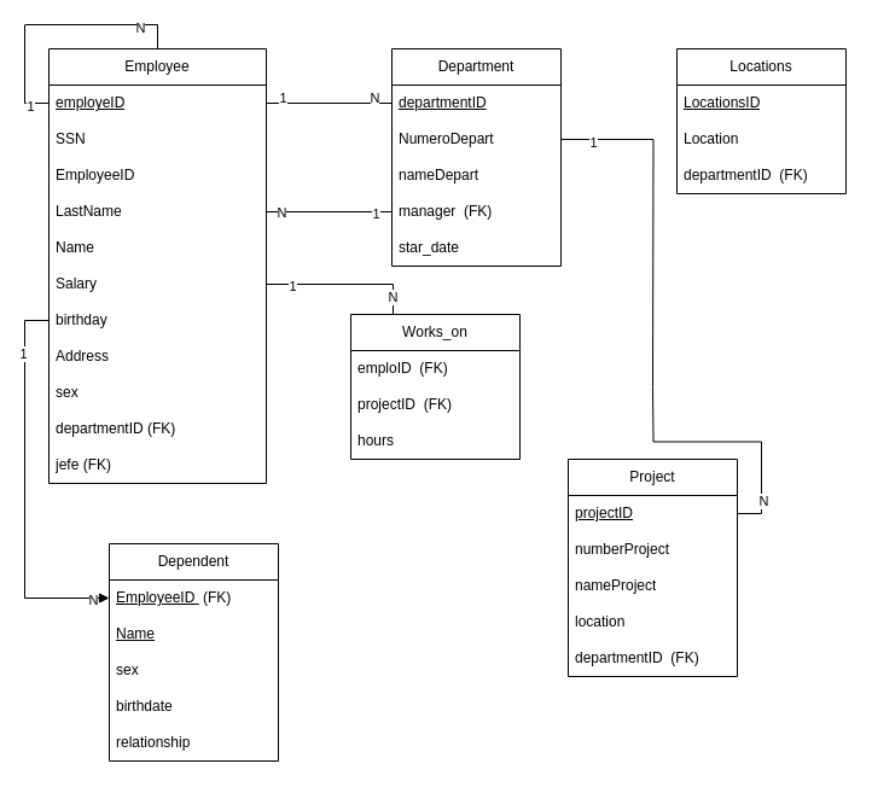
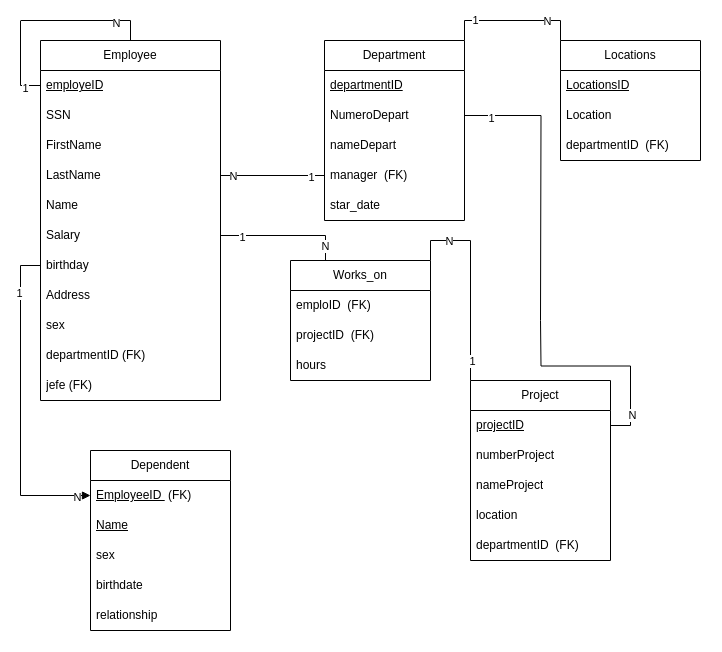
+ <mxCell id="18" style="edgeStyle=orthogonalEdgeStyle;rounded=0;orthogonalLoop=1;jettySize=auto;html=1;exitX=1;exitY=0;exitDx=0;exitDy=0;entryX=0;entryY=0;entryDx=0;entryDy=0;endArrow=none;startFill=0;" edge="1" parent="1" source="21" target="42"><mxGeometry relative="1" as="geometry" /></mxCell>
+ <mxCell id="19" value="1" style="edgeLabel;html=1;align=center;verticalAlign=middle;resizable=0;points=[];" vertex="1" connectable="0" parent="18"><mxGeometry x="-0.559" y="1" relative="1" as="geometry"><mxPoint as="offset" /></mxGeometry></mxCell>
+ <mxCell id="20" value="N" style="edgeLabel;html=1;align=center;verticalAlign=middle;resizable=0;points=[];" vertex="1" connectable="0" parent="18"><mxGeometry x="0.5" relative="1" as="geometry"><mxPoint as="offset" /></mxGeometry></mxCell>
- <mxCell id="54" style="edgeStyle=orthogonalEdgeStyle;rounded=0;orthogonalLoop=1;jettySize=auto;html=1;exitX=1;exitY=0.5;exitDx=0;exitDy=0;entryX=0;entryY=0.5;entryDx=0;entryDy=0;endArrow=none;startFill=0;" edge="1" parent="1" source="7" target="22"><mxGeometry relative="1" as="geometry" /></mxCell>
- <mxCell id="55" value="1" style="edgeLabel;html=1;align=center;verticalAlign=middle;resizable=0;points=[];" vertex="1" connectable="0" parent="54"><mxGeometry x="-0.75" y="-4" relative="1" as="geometry"><mxPoint y="-9" as="offset" /></mxGeometry></mxCell>
- <mxCell id="56" value="N" style="edgeLabel;html=1;align=center;verticalAlign=middle;resizable=0;points=[];" vertex="1" connectable="0" parent="54"><mxGeometry x="0.712" y="-1" relative="1" as="geometry"><mxPoint y="-6" as="offset" /></mxGeometry></mxCell>
- <mxCell id="9" value="EmployeeID" style="text;strokeColor=none;fillColor=none;align=left;verticalAlign=middle;spacingLeft=4;spacingRight=4;overflow=hidden;points=[[0,0.5],[1,0.5]];portConstraint=eastwest;rotatable=0;whiteSpace=wrap;html=1;" vertex="1" parent="4"><mxGeometry y="90" width="180" height="30" as="geometry" /></mxCell>
+ <mxCell id="9" value="FirstName" style="text;strokeColor=none;fillColor=none;align=left;verticalAlign=middle;spacingLeft=4;spacingRight=4;overflow=hidden;points=[[0,0.5],[1,0.5]];portConstraint=eastwest;rotatable=0;whiteSpace=wrap;html=1;" vertex="1" parent="4"><mxGeometry y="90" width="180" height="30" as="geometry" /></mxCell>
+ <mxCell id="35" style="edgeStyle=orthogonalEdgeStyle;rounded=0;orthogonalLoop=1;jettySize=auto;html=1;exitX=1;exitY=0;exitDx=0;exitDy=0;entryX=0;entryY=0;entryDx=0;entryDy=0;startArrow=none;startFill=0;endArrow=none;" edge="1" parent="1" source="38" target="46"><mxGeometry relative="1" as="geometry" /></mxCell>
+ <mxCell id="36" value="N" style="edgeLabel;html=1;align=center;verticalAlign=middle;resizable=0;points=[];" vertex="1" connectable="0" parent="35"><mxGeometry x="-0.62" y="-4" relative="1" as="geometry"><mxPoint y="-4" as="offset" /></mxGeometry></mxCell>
+ <mxCell id="37" value="1" style="edgeLabel;html=1;align=center;verticalAlign=middle;resizable=0;points=[];" vertex="1" connectable="0" parent="35"><mxGeometry x="0.8" y="1" relative="1" as="geometry"><mxPoint as="offset" /></mxGeometry></mxCell>
